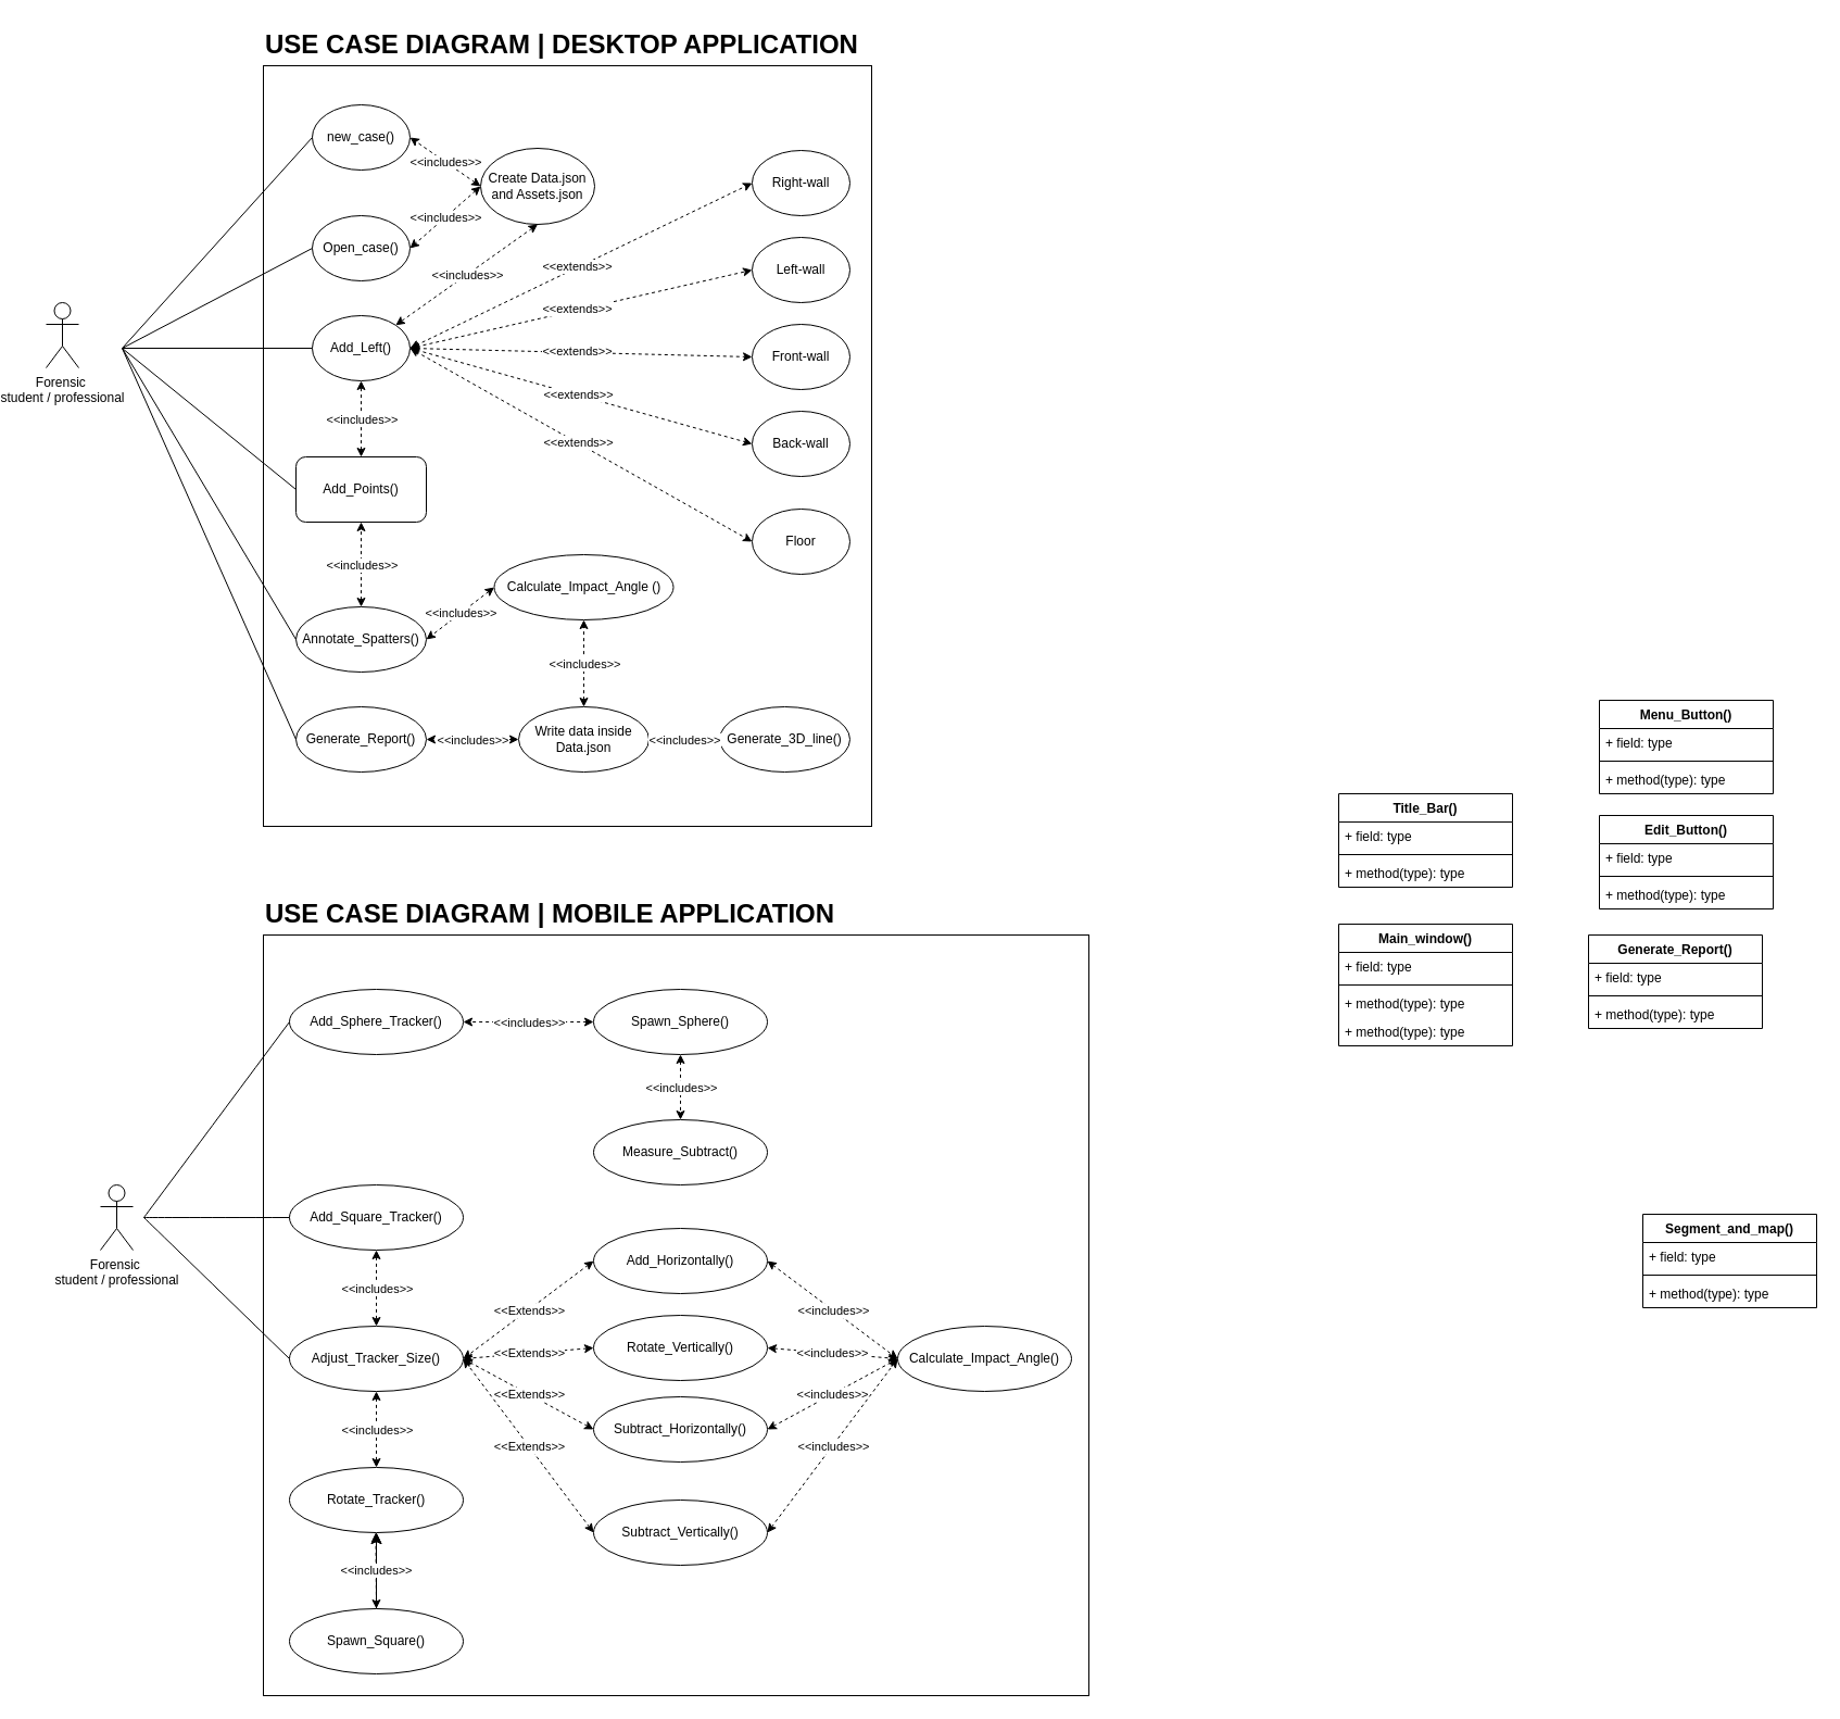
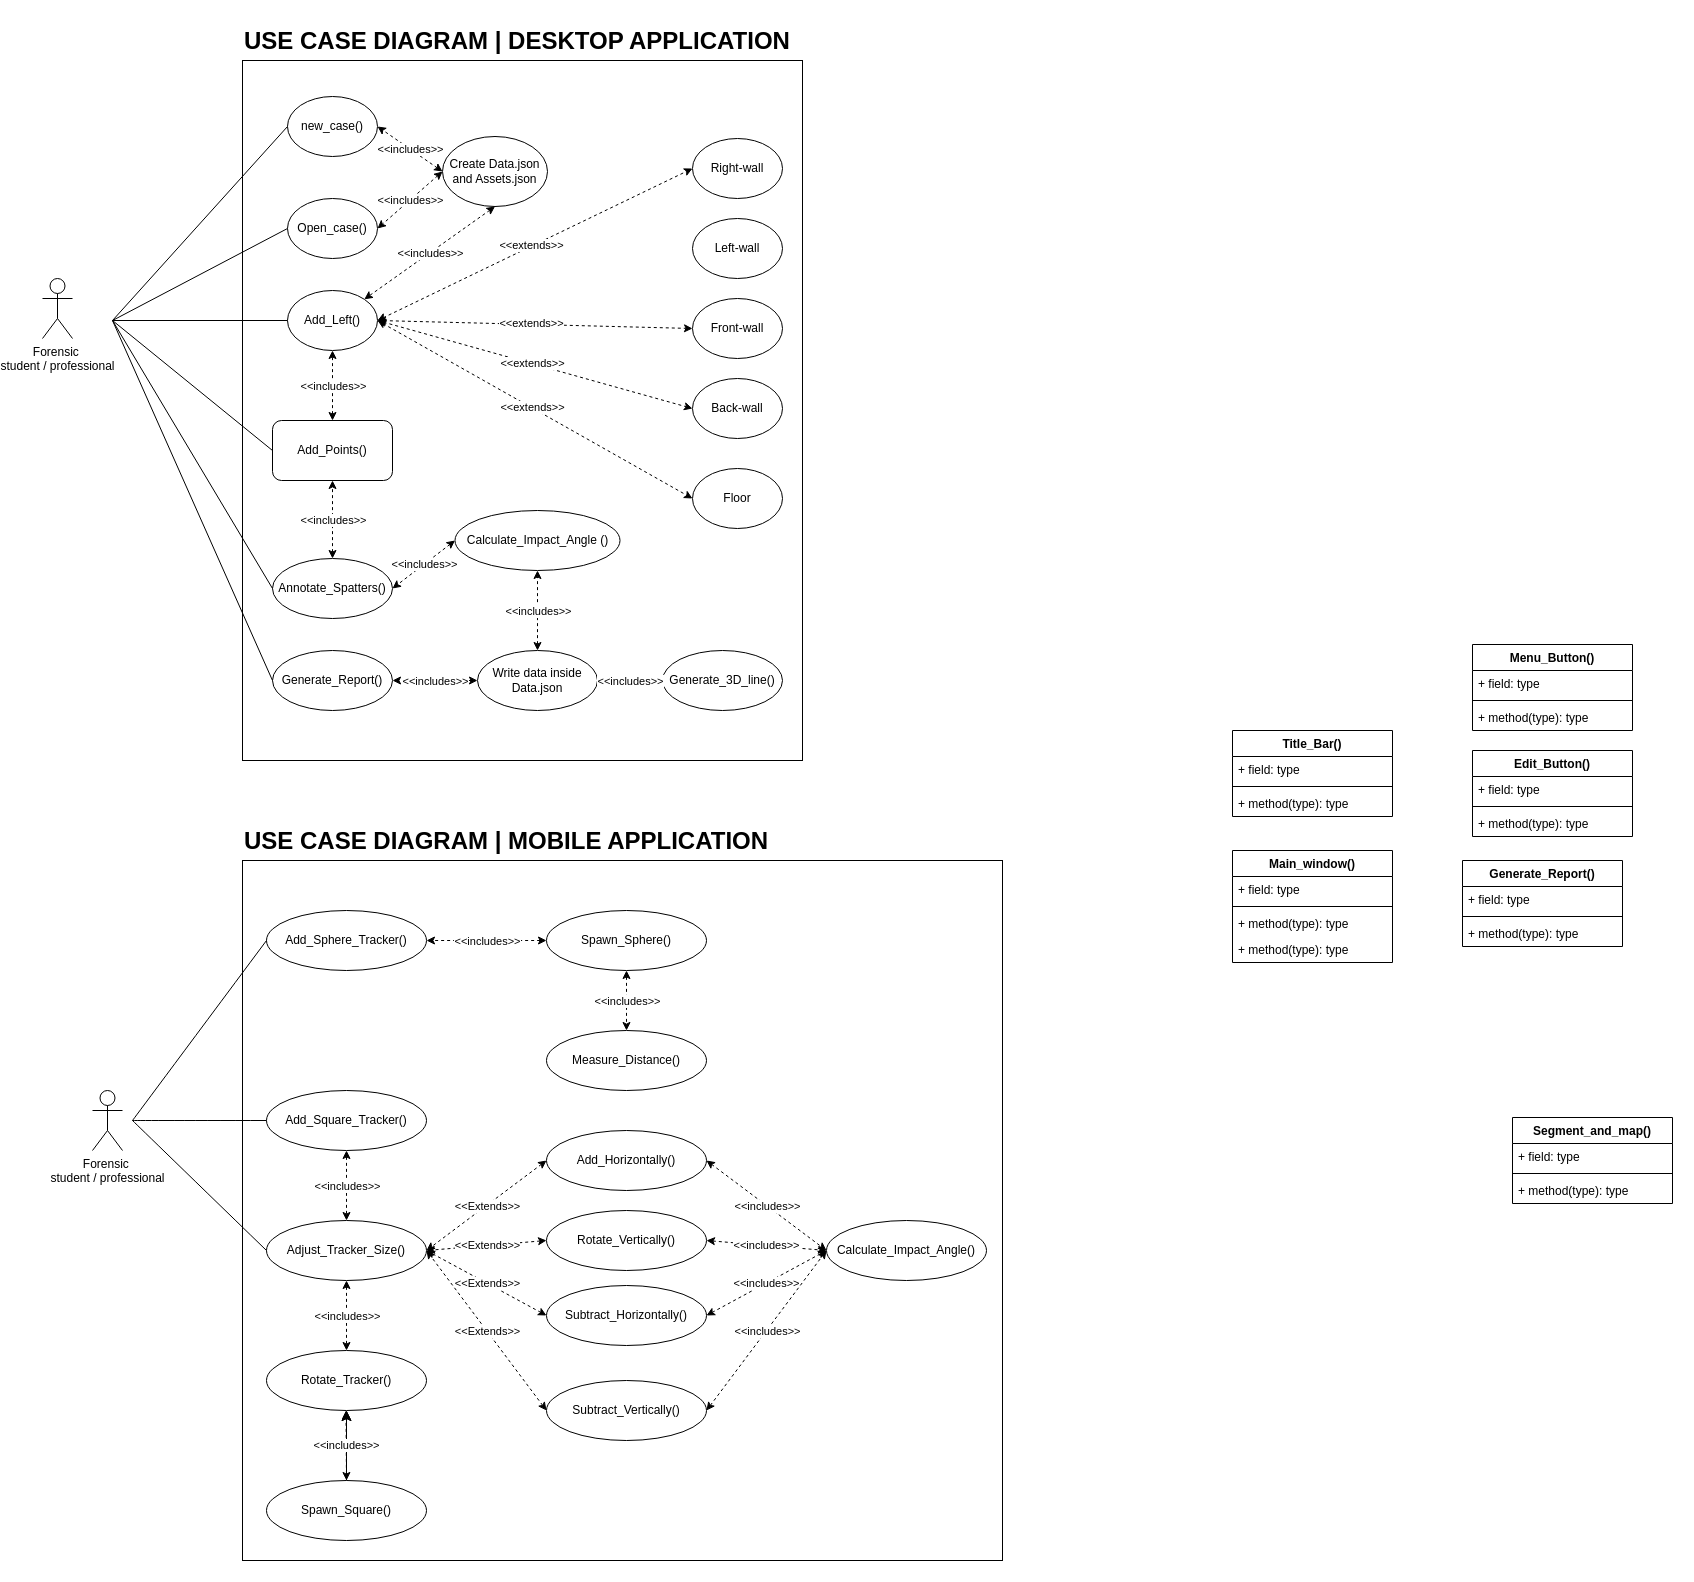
- <mxCell id="20" value="" style="endArrow=classic;startArrow=classic;html=1;rounded=0;dashed=1;entryX=0;entryY=0.5;entryDx=0;entryDy=0;exitX=1;exitY=0.5;exitDx=0;exitDy=0;" parent="5" source="12" target="14" edge="1"><mxGeometry width="50" height="50" relative="1" as="geometry"><mxPoint x="330" y="318" as="sourcePoint" /><mxPoint x="440" y="158" as="targetPoint" /></mxGeometry></mxCell>
- <mxCell id="21" value="&amp;lt;&amp;lt;extends&amp;gt;&amp;gt;" style="edgeLabel;html=1;align=center;verticalAlign=middle;resizable=0;points=[];" parent="20" vertex="1" connectable="0"><mxGeometry x="-0.021" y="1" relative="1" as="geometry"><mxPoint as="offset" /></mxGeometry></mxCell>
- <mxCell id="65" value="Measure_Subtract()" style="ellipse;whiteSpace=wrap;html=1;" parent="1" vertex="1"><mxGeometry x="524" y="1030" width="160" height="60" as="geometry" /></mxCell>
+ <mxCell id="65" value="Measure_Distance()" style="ellipse;whiteSpace=wrap;html=1;" parent="1" vertex="1"><mxGeometry x="524" y="1030" width="160" height="60" as="geometry" /></mxCell>
